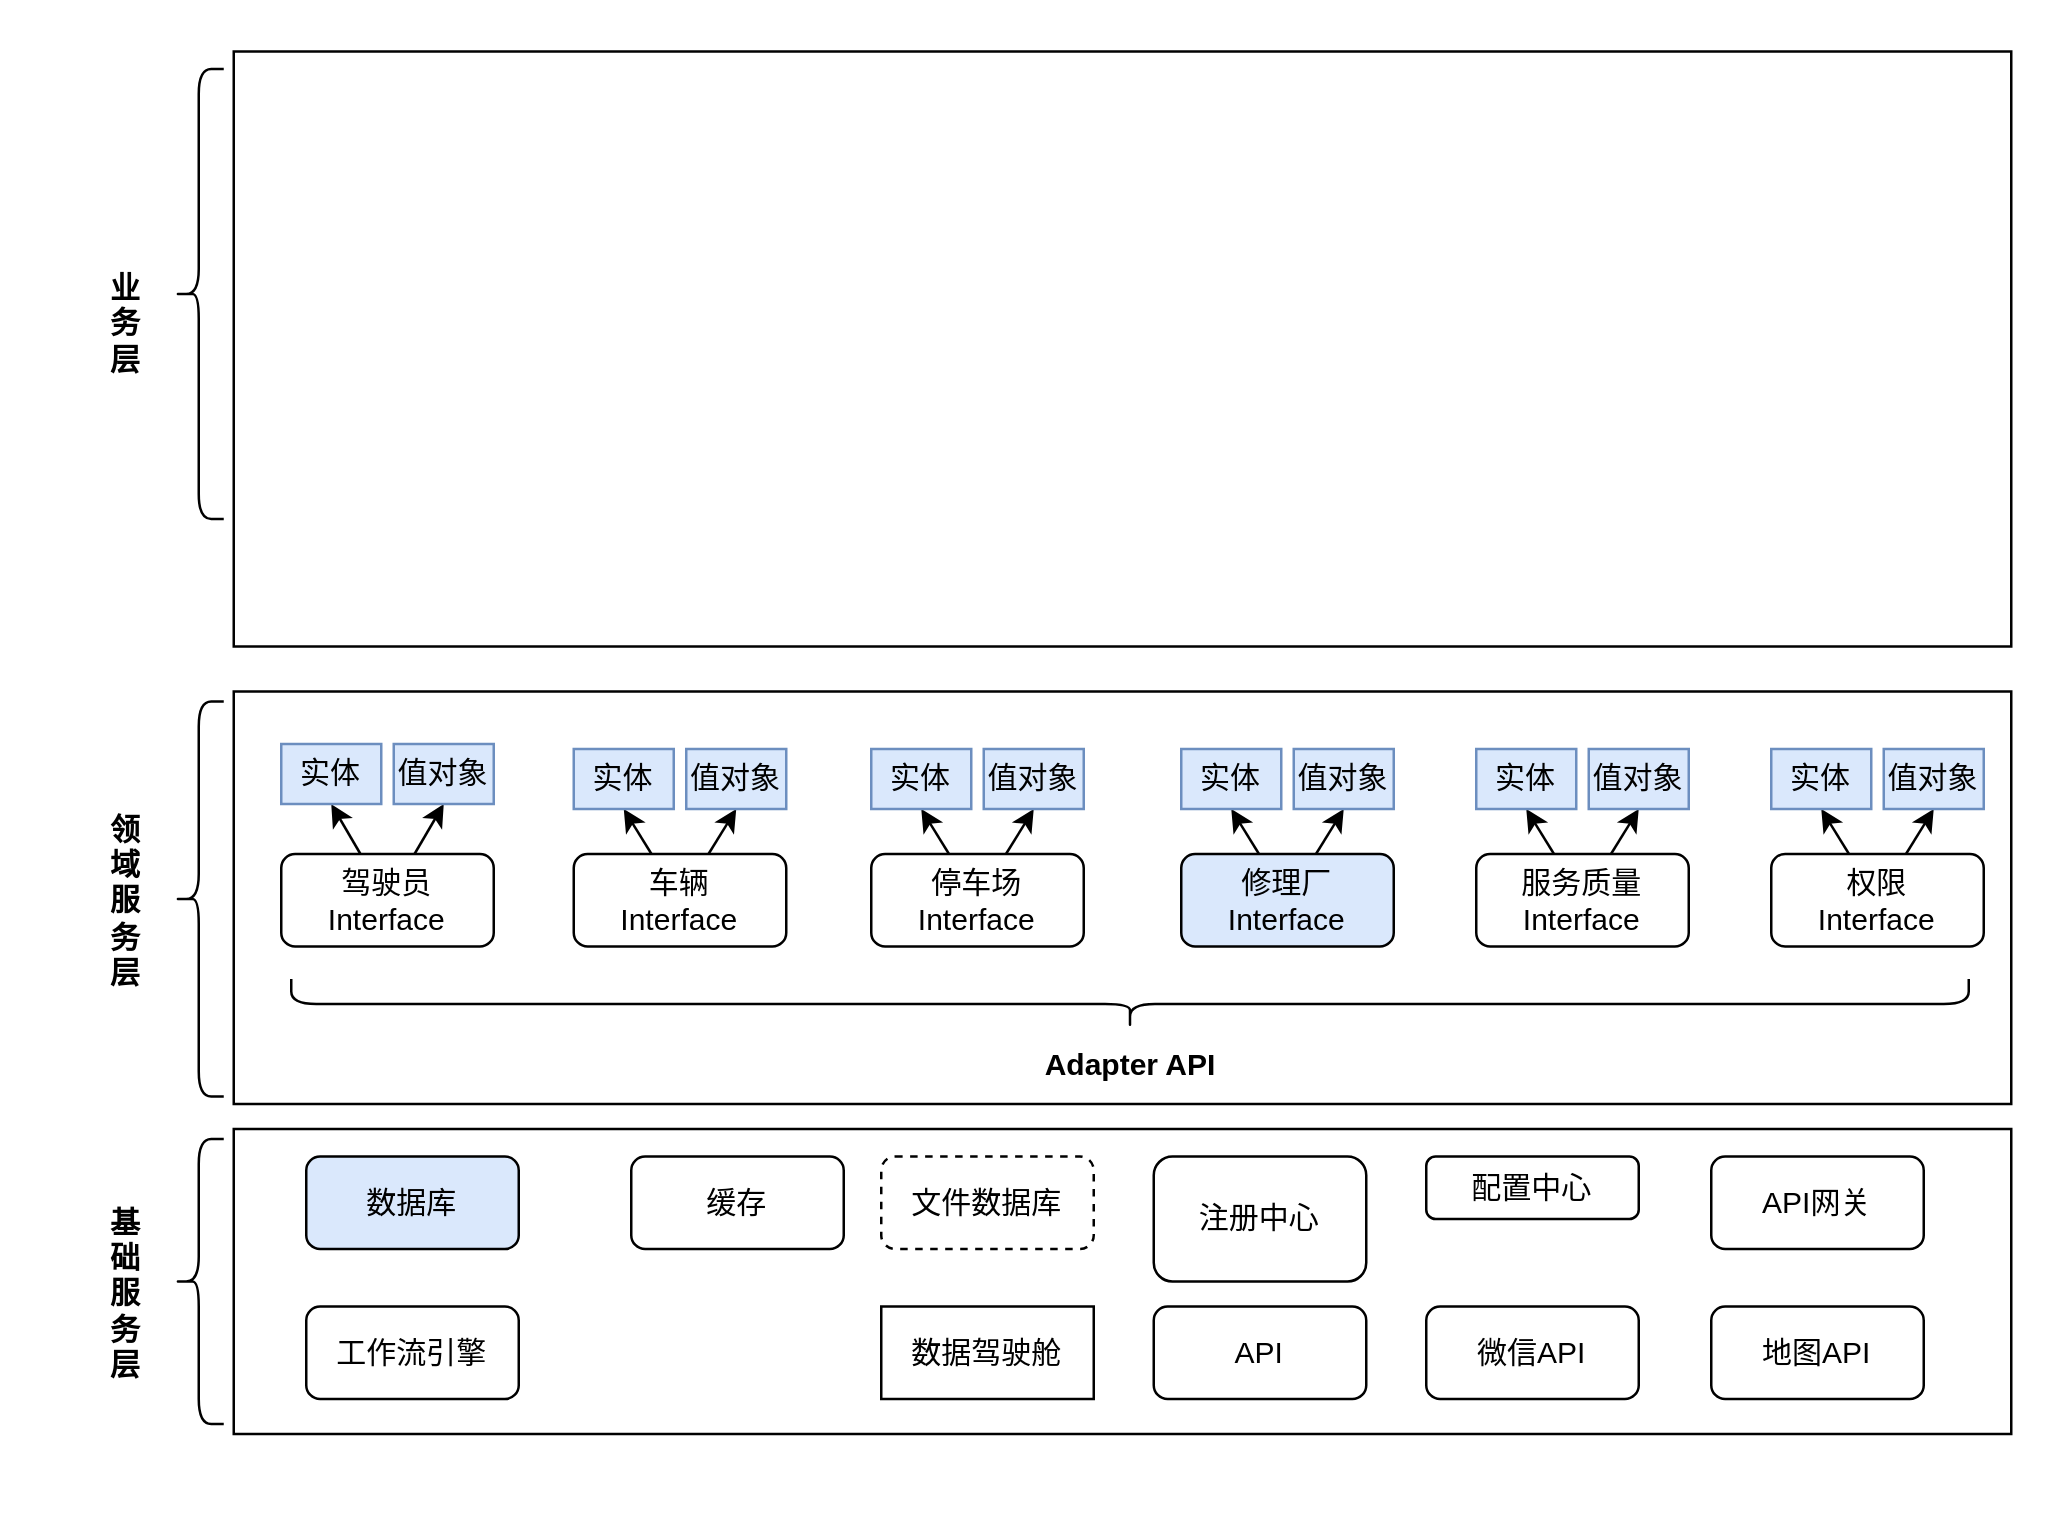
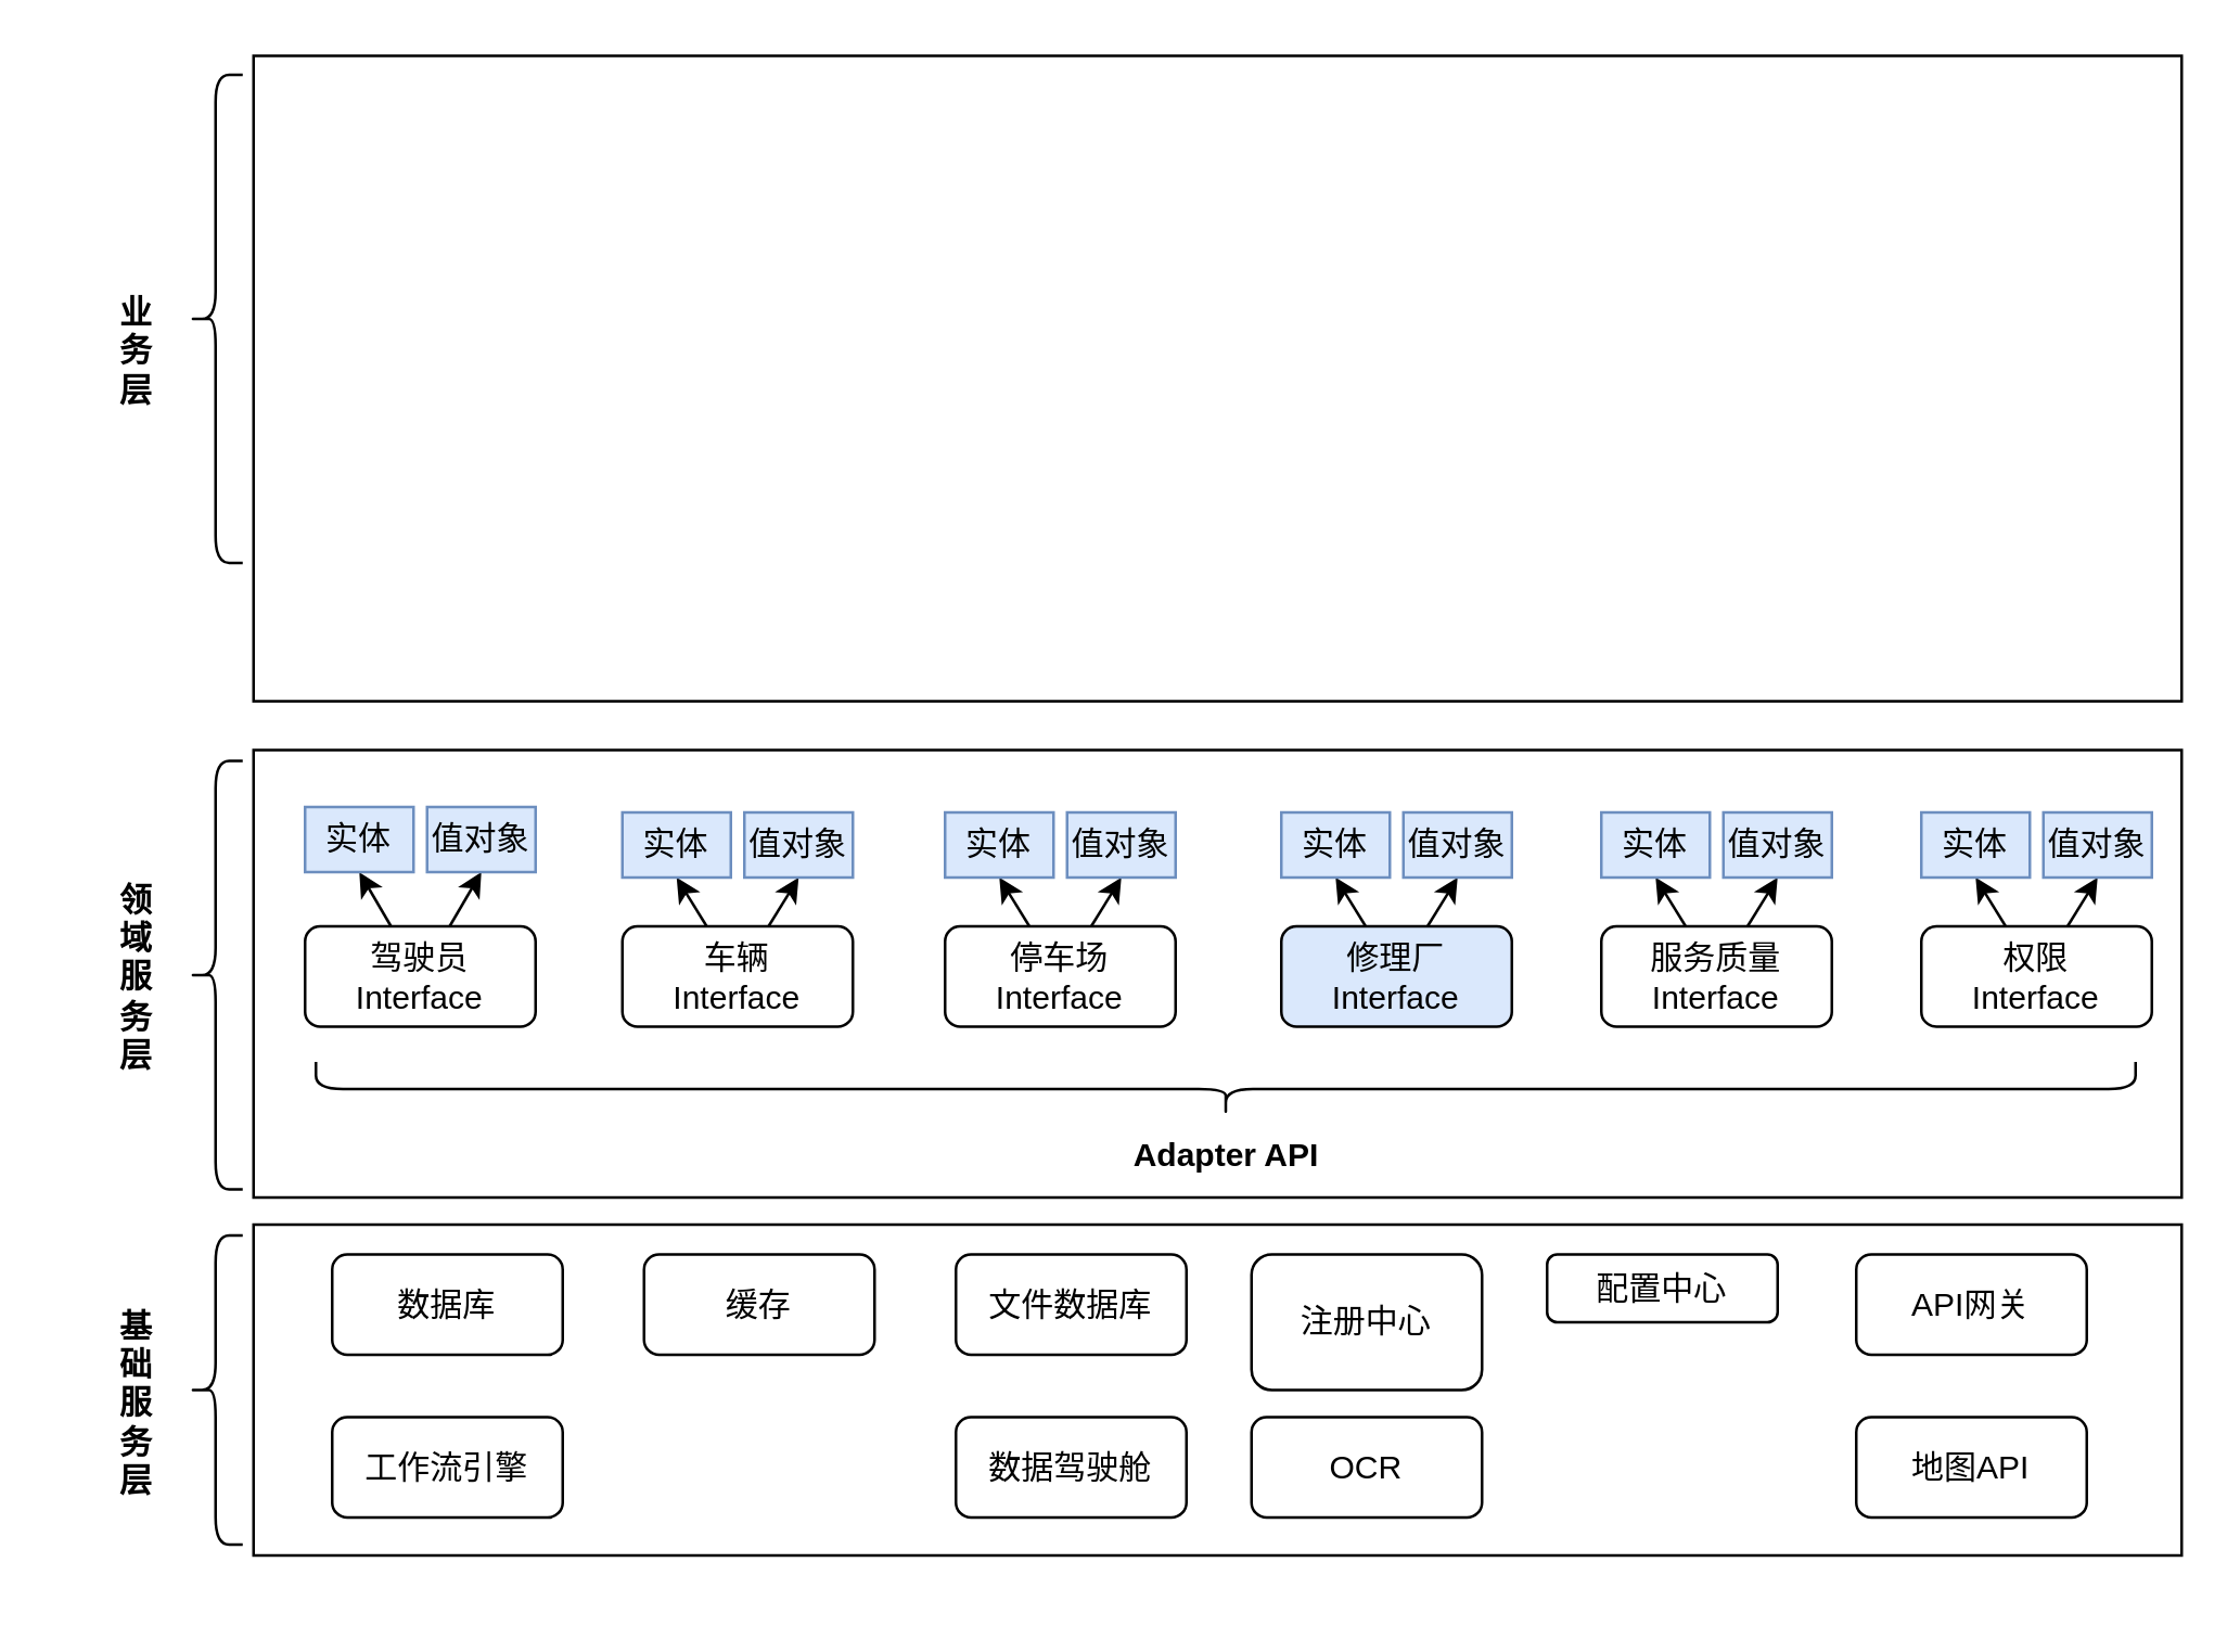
- <mxCell id="5" value="数据库" style="rounded=1;whiteSpace=wrap;html=1;fillColor=#dae8fc;" vertex="1" parent="1"><mxGeometry x="122" y="462" width="85" height="37" as="geometry" /></mxCell>
+ <mxCell id="5" value="数据库" style="rounded=1;whiteSpace=wrap;html=1;" vertex="1" parent="1"><mxGeometry x="122" y="462" width="85" height="37" as="geometry" /></mxCell>
- <mxCell id="7" value="缓存" style="rounded=1;whiteSpace=wrap;html=1;" vertex="1" parent="1"><mxGeometry x="252" y="462" width="85" height="37" as="geometry" /></mxCell>
+ <mxCell id="7" value="缓存" style="rounded=1;whiteSpace=wrap;html=1;" vertex="1" parent="1"><mxGeometry x="237" y="462" width="85" height="37" as="geometry" /></mxCell>
- <mxCell id="8" value="文件数据库" style="rounded=1;whiteSpace=wrap;html=1;dashed=1;" vertex="1" parent="1"><mxGeometry x="352" y="462" width="85" height="37" as="geometry" /></mxCell>
+ <mxCell id="8" value="文件数据库" style="rounded=1;whiteSpace=wrap;html=1;" vertex="1" parent="1"><mxGeometry x="352" y="462" width="85" height="37" as="geometry" /></mxCell>
- <mxCell id="15" value="数据驾驶舱" style="whiteSpace=wrap;html=1;rounded=0;" vertex="1" parent="1"><mxGeometry x="352" y="522" width="85" height="37" as="geometry" /></mxCell>
+ <mxCell id="15" value="数据驾驶舱" style="rounded=1;whiteSpace=wrap;html=1;" vertex="1" parent="1"><mxGeometry x="352" y="522" width="85" height="37" as="geometry" /></mxCell>
- <mxCell id="13" value="微信API" style="rounded=1;whiteSpace=wrap;html=1;" vertex="1" parent="1"><mxGeometry x="570" y="522" width="85" height="37" as="geometry" /></mxCell>
- <mxCell id="12" value="API" style="rounded=1;whiteSpace=wrap;html=1;" vertex="1" parent="1"><mxGeometry x="461" y="522" width="85" height="37" as="geometry" /></mxCell>
+ <mxCell id="12" value="OCR" style="rounded=1;whiteSpace=wrap;html=1;" vertex="1" parent="1"><mxGeometry x="461" y="522" width="85" height="37" as="geometry" /></mxCell>
